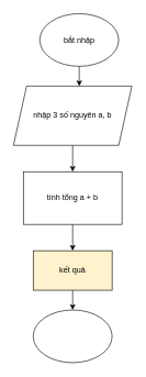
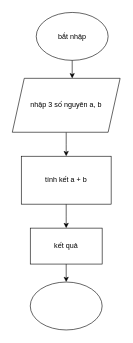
- <mxCell id="7" value="tính tổng a + b" style="rounded=0;whiteSpace=wrap;html=1;" vertex="1" parent="1"><mxGeometry x="35" y="260" width="150" height="80" as="geometry" /></mxCell>
+ <mxCell id="7" value="tính kết a + b" style="rounded=0;whiteSpace=wrap;html=1;" vertex="1" parent="1"><mxGeometry x="35" y="260" width="150" height="80" as="geometry" /></mxCell>
- <mxCell id="9" value="kết quả" style="rounded=0;whiteSpace=wrap;html=1;fillColor=#fff2cc;" vertex="1" parent="1"><mxGeometry x="50" y="380" width="120" height="60" as="geometry" /></mxCell>
+ <mxCell id="9" value="kết quả" style="rounded=0;whiteSpace=wrap;html=1;" vertex="1" parent="1"><mxGeometry x="50" y="380" width="120" height="60" as="geometry" /></mxCell>
